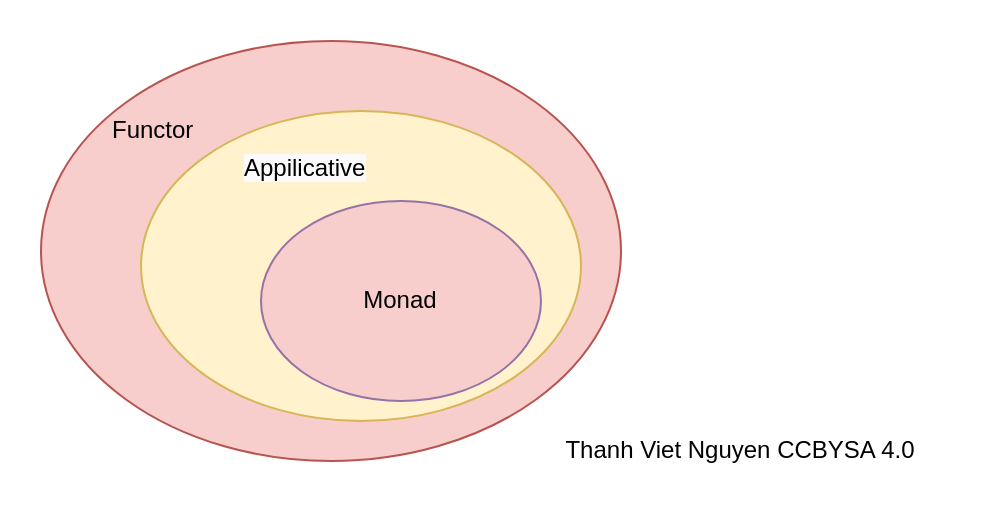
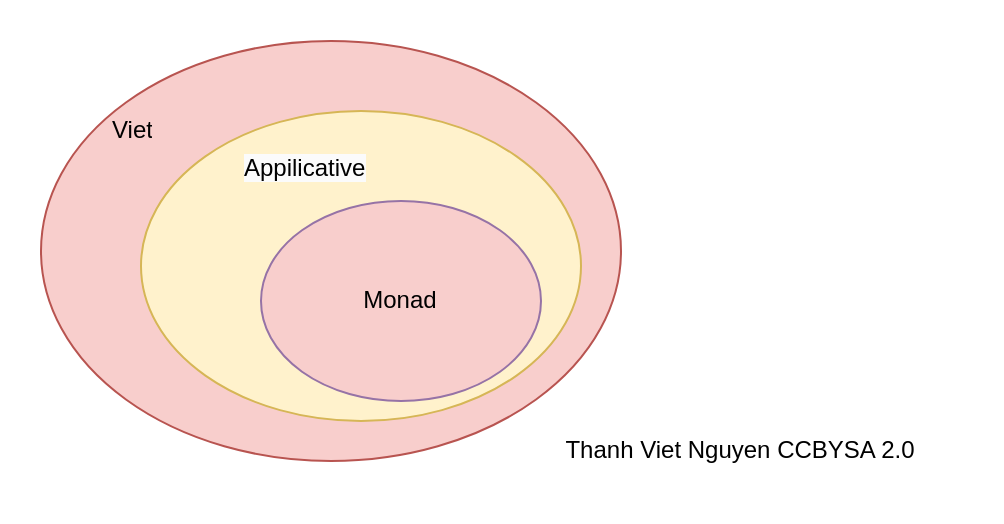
- <mxCell id="4" value="Functor" style="text;strokeColor=none;fillColor=none;align=left;verticalAlign=middle;spacingLeft=4;spacingRight=4;overflow=hidden;points=[[0,0.5],[1,0.5]];portConstraint=eastwest;rotatable=0;whiteSpace=wrap;html=1;" parent="1" vertex="1"><mxGeometry x="50" y="50" width="80" height="30" as="geometry" /></mxCell>
+ <mxCell id="4" value="Viet" style="text;strokeColor=none;fillColor=none;align=left;verticalAlign=middle;spacingLeft=4;spacingRight=4;overflow=hidden;points=[[0,0.5],[1,0.5]];portConstraint=eastwest;rotatable=0;whiteSpace=wrap;html=1;" parent="1" vertex="1"><mxGeometry x="50" y="50" width="80" height="30" as="geometry" /></mxCell>
- <mxCell id="7" value="Thanh Viet Nguyen CCBYSA 4.0" style="text;html=1;align=center;verticalAlign=middle;whiteSpace=wrap;rounded=0;" vertex="1" parent="1"><mxGeometry x="260" y="210" width="220" height="30" as="geometry" /></mxCell>
+ <mxCell id="7" value="Thanh Viet Nguyen CCBYSA 2.0" style="text;html=1;align=center;verticalAlign=middle;whiteSpace=wrap;rounded=0;" vertex="1" parent="1"><mxGeometry x="260" y="210" width="220" height="30" as="geometry" /></mxCell>
